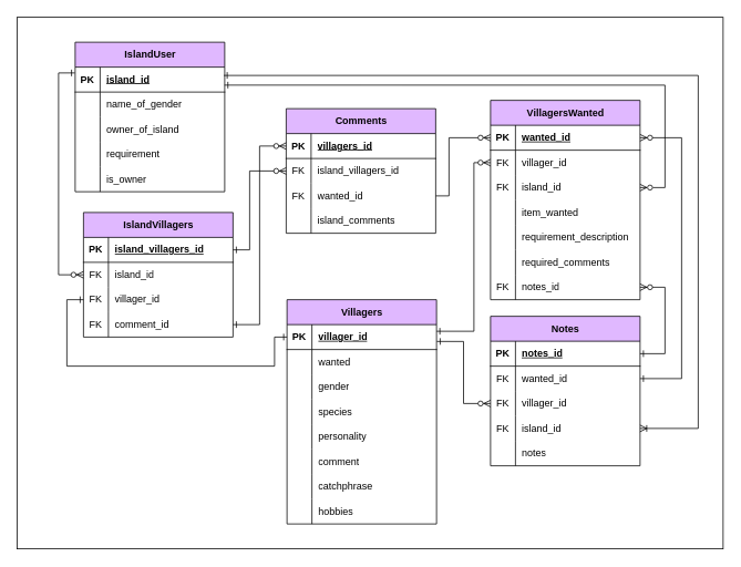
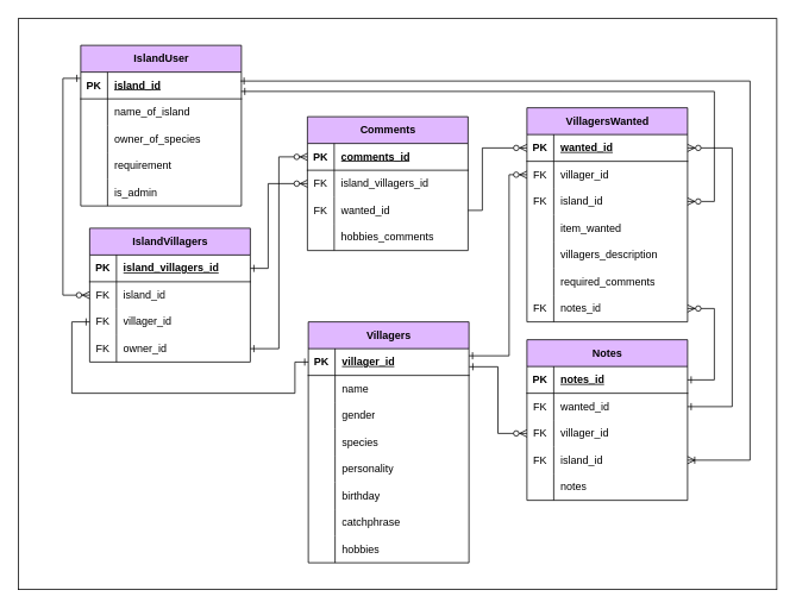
- <mxCell id="9" value="name_of_gender" style="shape=partialRectangle;connectable=0;fillColor=none;top=0;left=0;bottom=0;right=0;align=left;spacingLeft=6;overflow=hidden;whiteSpace=wrap;html=1;" parent="7" vertex="1"><mxGeometry x="30" width="150" height="30" as="geometry"><mxRectangle width="150" height="30" as="alternateBounds" /></mxGeometry></mxCell>
+ <mxCell id="9" value="name_of_island" style="shape=partialRectangle;connectable=0;fillColor=none;top=0;left=0;bottom=0;right=0;align=left;spacingLeft=6;overflow=hidden;whiteSpace=wrap;html=1;" parent="7" vertex="1"><mxGeometry x="30" width="150" height="30" as="geometry"><mxRectangle width="150" height="30" as="alternateBounds" /></mxGeometry></mxCell>
- <mxCell id="12" value="owner_of_island" style="shape=partialRectangle;connectable=0;fillColor=none;top=0;left=0;bottom=0;right=0;align=left;spacingLeft=6;overflow=hidden;whiteSpace=wrap;html=1;" parent="10" vertex="1"><mxGeometry x="30" width="150" height="30" as="geometry"><mxRectangle width="150" height="30" as="alternateBounds" /></mxGeometry></mxCell>
+ <mxCell id="12" value="owner_of_species" style="shape=partialRectangle;connectable=0;fillColor=none;top=0;left=0;bottom=0;right=0;align=left;spacingLeft=6;overflow=hidden;whiteSpace=wrap;html=1;" parent="10" vertex="1"><mxGeometry x="30" width="150" height="30" as="geometry"><mxRectangle width="150" height="30" as="alternateBounds" /></mxGeometry></mxCell>
- <mxCell id="86" value="villagers_id" style="shape=partialRectangle;connectable=0;fillColor=none;top=0;left=0;bottom=0;right=0;align=left;spacingLeft=6;fontStyle=5;overflow=hidden;whiteSpace=wrap;html=1;" parent="84" vertex="1"><mxGeometry x="30" width="150" height="30" as="geometry"><mxRectangle width="150" height="30" as="alternateBounds" /></mxGeometry></mxCell>
+ <mxCell id="86" value="comments_id" style="shape=partialRectangle;connectable=0;fillColor=none;top=0;left=0;bottom=0;right=0;align=left;spacingLeft=6;fontStyle=5;overflow=hidden;whiteSpace=wrap;html=1;" parent="84" vertex="1"><mxGeometry x="30" width="150" height="30" as="geometry"><mxRectangle width="150" height="30" as="alternateBounds" /></mxGeometry></mxCell>
- <mxCell id="18" value="is_owner" style="shape=partialRectangle;connectable=0;fillColor=none;top=0;left=0;bottom=0;right=0;align=left;spacingLeft=6;overflow=hidden;whiteSpace=wrap;html=1;" parent="16" vertex="1"><mxGeometry x="30" width="150" height="30" as="geometry"><mxRectangle width="150" height="30" as="alternateBounds" /></mxGeometry></mxCell>
+ <mxCell id="18" value="is_admin" style="shape=partialRectangle;connectable=0;fillColor=none;top=0;left=0;bottom=0;right=0;align=left;spacingLeft=6;overflow=hidden;whiteSpace=wrap;html=1;" parent="16" vertex="1"><mxGeometry x="30" width="150" height="30" as="geometry"><mxRectangle width="150" height="30" as="alternateBounds" /></mxGeometry></mxCell>
- <mxCell id="95" value="island_comments" style="shape=partialRectangle;connectable=0;fillColor=none;top=0;left=0;bottom=0;right=0;align=left;spacingLeft=6;overflow=hidden;whiteSpace=wrap;html=1;" parent="93" vertex="1"><mxGeometry x="30" width="150" height="30" as="geometry"><mxRectangle width="150" height="30" as="alternateBounds" /></mxGeometry></mxCell>
+ <mxCell id="95" value="hobbies_comments" style="shape=partialRectangle;connectable=0;fillColor=none;top=0;left=0;bottom=0;right=0;align=left;spacingLeft=6;overflow=hidden;whiteSpace=wrap;html=1;" parent="93" vertex="1"><mxGeometry x="30" width="150" height="30" as="geometry"><mxRectangle width="150" height="30" as="alternateBounds" /></mxGeometry></mxCell>
- <mxCell id="72" value="requirement_description" style="shape=partialRectangle;connectable=0;fillColor=none;top=0;left=0;bottom=0;right=0;align=left;spacingLeft=6;overflow=hidden;whiteSpace=wrap;html=1;" parent="70" vertex="1"><mxGeometry x="30" width="150" height="30" as="geometry"><mxRectangle width="150" height="30" as="alternateBounds" /></mxGeometry></mxCell>
+ <mxCell id="72" value="villagers_description" style="shape=partialRectangle;connectable=0;fillColor=none;top=0;left=0;bottom=0;right=0;align=left;spacingLeft=6;overflow=hidden;whiteSpace=wrap;html=1;" parent="70" vertex="1"><mxGeometry x="30" width="150" height="30" as="geometry"><mxRectangle width="150" height="30" as="alternateBounds" /></mxGeometry></mxCell>
- <mxCell id="56" value="comment_id" style="shape=partialRectangle;connectable=0;fillColor=none;top=0;left=0;bottom=0;right=0;align=left;spacingLeft=6;overflow=hidden;whiteSpace=wrap;html=1;" parent="54" vertex="1"><mxGeometry x="30" width="150" height="30" as="geometry"><mxRectangle width="150" height="30" as="alternateBounds" /></mxGeometry></mxCell>
+ <mxCell id="56" value="owner_id" style="shape=partialRectangle;connectable=0;fillColor=none;top=0;left=0;bottom=0;right=0;align=left;spacingLeft=6;overflow=hidden;whiteSpace=wrap;html=1;" parent="54" vertex="1"><mxGeometry x="30" width="150" height="30" as="geometry"><mxRectangle width="150" height="30" as="alternateBounds" /></mxGeometry></mxCell>
- <mxCell id="25" value="wanted" style="shape=partialRectangle;connectable=0;fillColor=none;top=0;left=0;bottom=0;right=0;align=left;spacingLeft=6;overflow=hidden;whiteSpace=wrap;html=1;" parent="23" vertex="1"><mxGeometry x="30" width="150" height="30" as="geometry"><mxRectangle width="150" height="30" as="alternateBounds" /></mxGeometry></mxCell>
+ <mxCell id="25" value="name" style="shape=partialRectangle;connectable=0;fillColor=none;top=0;left=0;bottom=0;right=0;align=left;spacingLeft=6;overflow=hidden;whiteSpace=wrap;html=1;" parent="23" vertex="1"><mxGeometry x="30" width="150" height="30" as="geometry"><mxRectangle width="150" height="30" as="alternateBounds" /></mxGeometry></mxCell>
- <mxCell id="37" value="comment" style="shape=partialRectangle;connectable=0;fillColor=none;top=0;left=0;bottom=0;right=0;align=left;spacingLeft=6;overflow=hidden;whiteSpace=wrap;html=1;" parent="35" vertex="1"><mxGeometry x="30" width="150" height="30" as="geometry"><mxRectangle width="150" height="30" as="alternateBounds" /></mxGeometry></mxCell>
+ <mxCell id="37" value="birthday" style="shape=partialRectangle;connectable=0;fillColor=none;top=0;left=0;bottom=0;right=0;align=left;spacingLeft=6;overflow=hidden;whiteSpace=wrap;html=1;" parent="35" vertex="1"><mxGeometry x="30" width="150" height="30" as="geometry"><mxRectangle width="150" height="30" as="alternateBounds" /></mxGeometry></mxCell>
